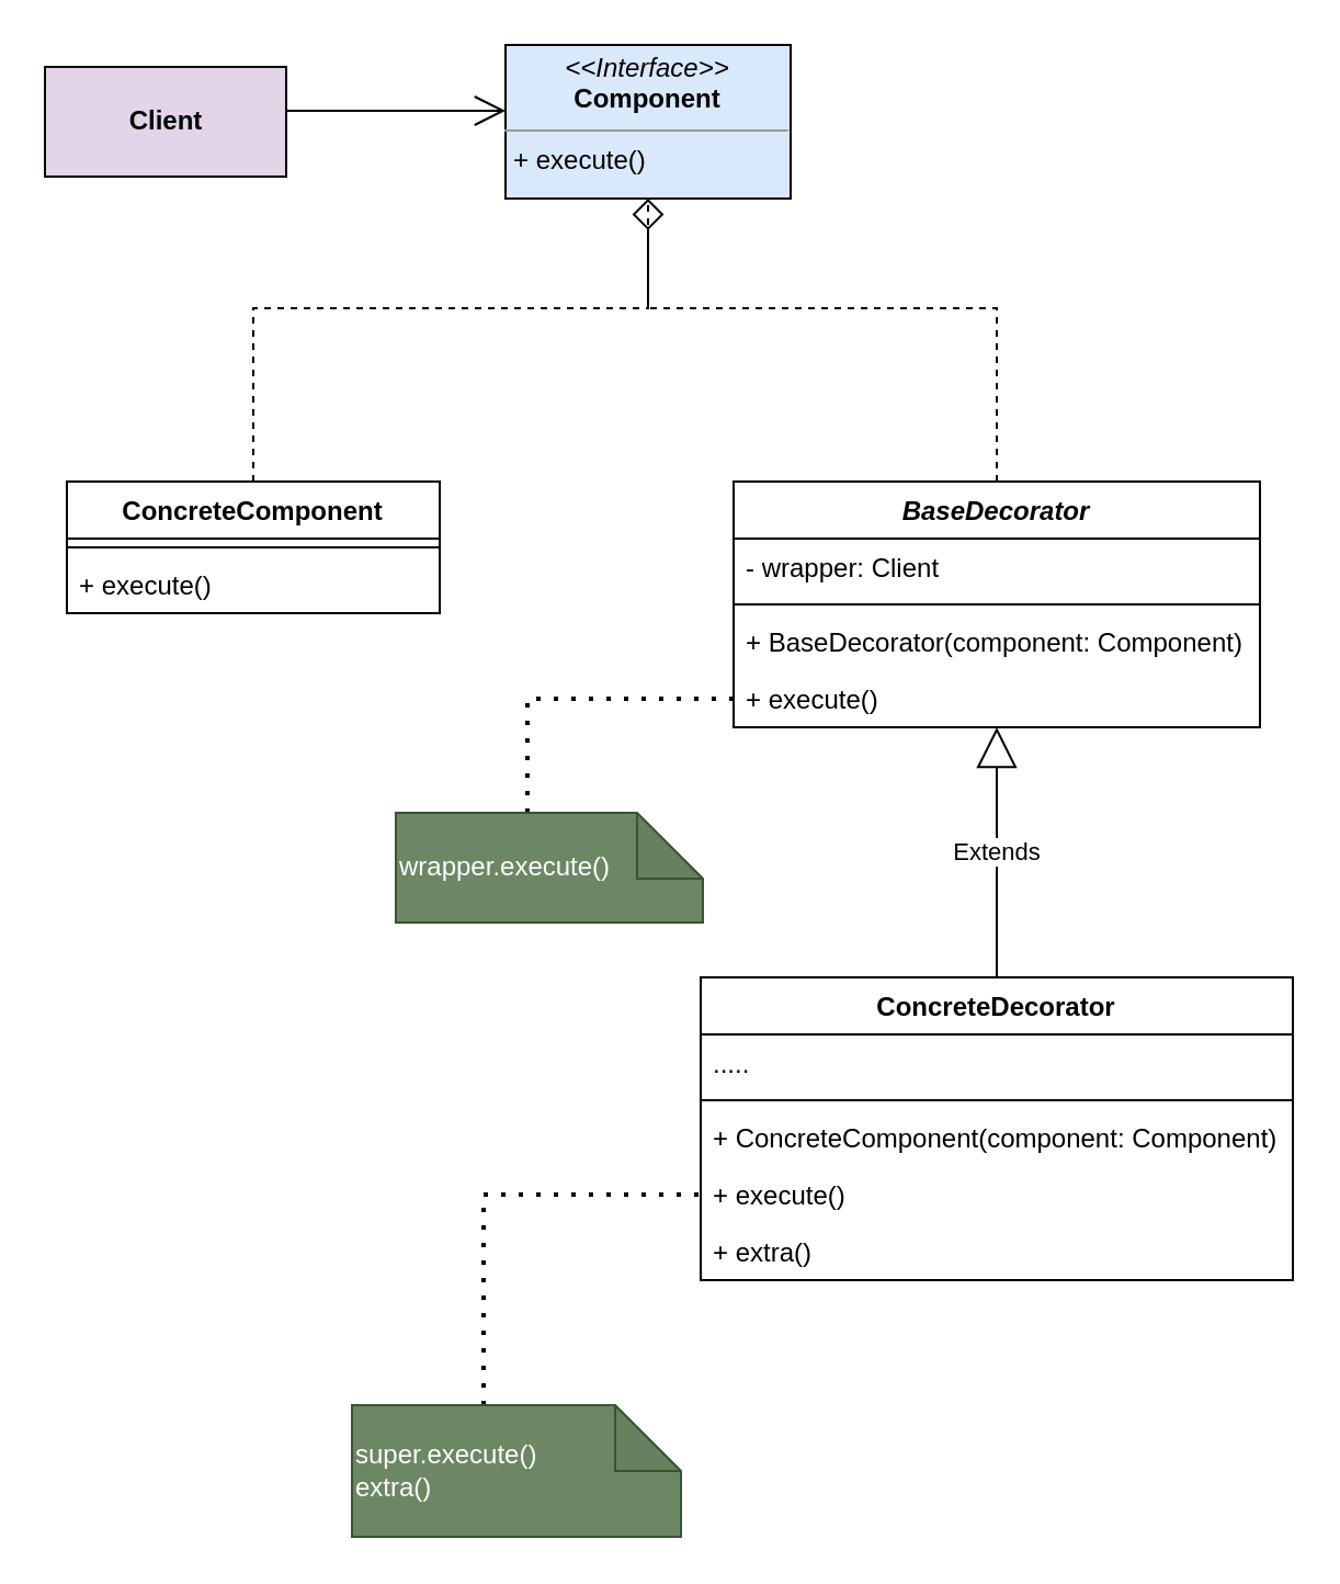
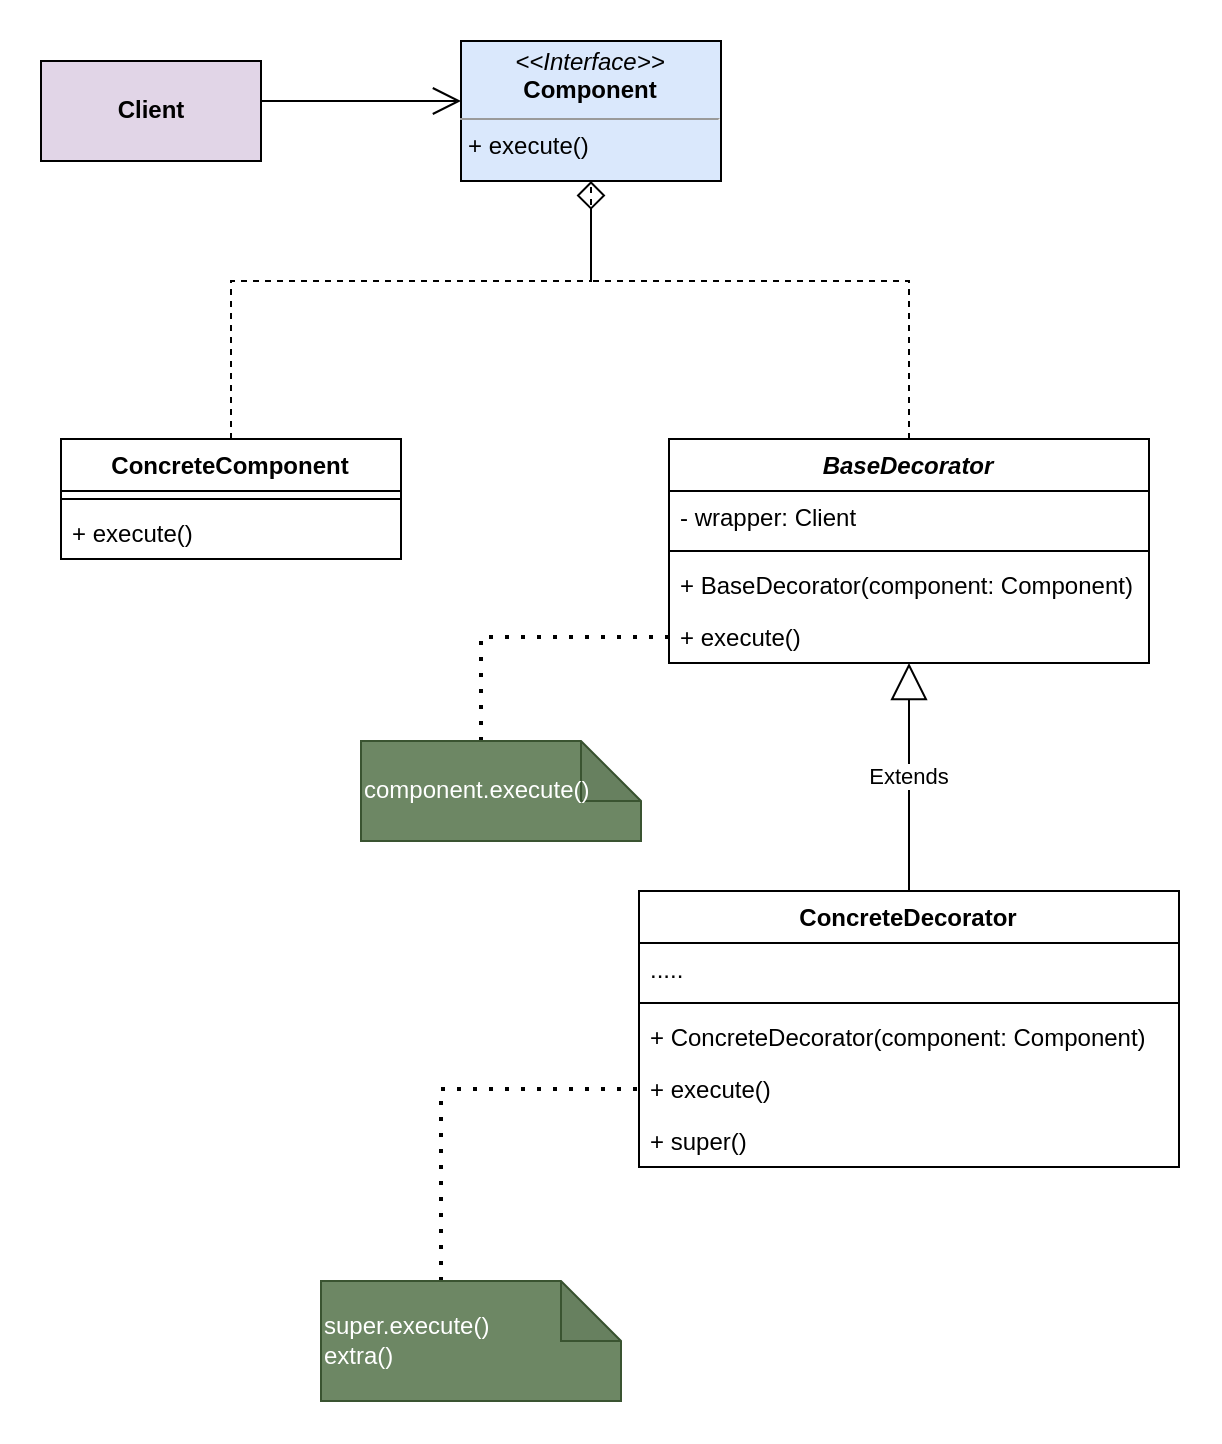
- <mxCell id="23" value="wrapper.execute()" style="shape=note;whiteSpace=wrap;html=1;backgroundOutline=1;darkOpacity=0.05;align=left;fillColor=#6d8764;fontColor=#ffffff;strokeColor=#3A5431;" vertex="1" parent="1"><mxGeometry x="180" y="370" width="140" height="50" as="geometry" /></mxCell>
+ <mxCell id="23" value="component.execute()" style="shape=note;whiteSpace=wrap;html=1;backgroundOutline=1;darkOpacity=0.05;align=left;fillColor=#6d8764;fontColor=#ffffff;strokeColor=#3A5431;" vertex="1" parent="1"><mxGeometry x="180" y="370" width="140" height="50" as="geometry" /></mxCell>
- <mxCell id="10" value="+ ConcreteComponent(component: Component)" style="text;strokeColor=none;fillColor=none;align=left;verticalAlign=top;spacingLeft=4;spacingRight=4;overflow=hidden;rotatable=0;points=[[0,0.5],[1,0.5]];portConstraint=eastwest;" vertex="1" parent="7"><mxGeometry y="60" width="270" height="26" as="geometry" /></mxCell>
+ <mxCell id="10" value="+ ConcreteDecorator(component: Component)" style="text;strokeColor=none;fillColor=none;align=left;verticalAlign=top;spacingLeft=4;spacingRight=4;overflow=hidden;rotatable=0;points=[[0,0.5],[1,0.5]];portConstraint=eastwest;" vertex="1" parent="7"><mxGeometry y="60" width="270" height="26" as="geometry" /></mxCell>
- <mxCell id="12" value="+ extra()" style="text;strokeColor=none;fillColor=none;align=left;verticalAlign=top;spacingLeft=4;spacingRight=4;overflow=hidden;rotatable=0;points=[[0,0.5],[1,0.5]];portConstraint=eastwest;" vertex="1" parent="7"><mxGeometry y="112" width="270" height="26" as="geometry" /></mxCell>
+ <mxCell id="12" value="+ super()" style="text;strokeColor=none;fillColor=none;align=left;verticalAlign=top;spacingLeft=4;spacingRight=4;overflow=hidden;rotatable=0;points=[[0,0.5],[1,0.5]];portConstraint=eastwest;" vertex="1" parent="7"><mxGeometry y="112" width="270" height="26" as="geometry" /></mxCell>
